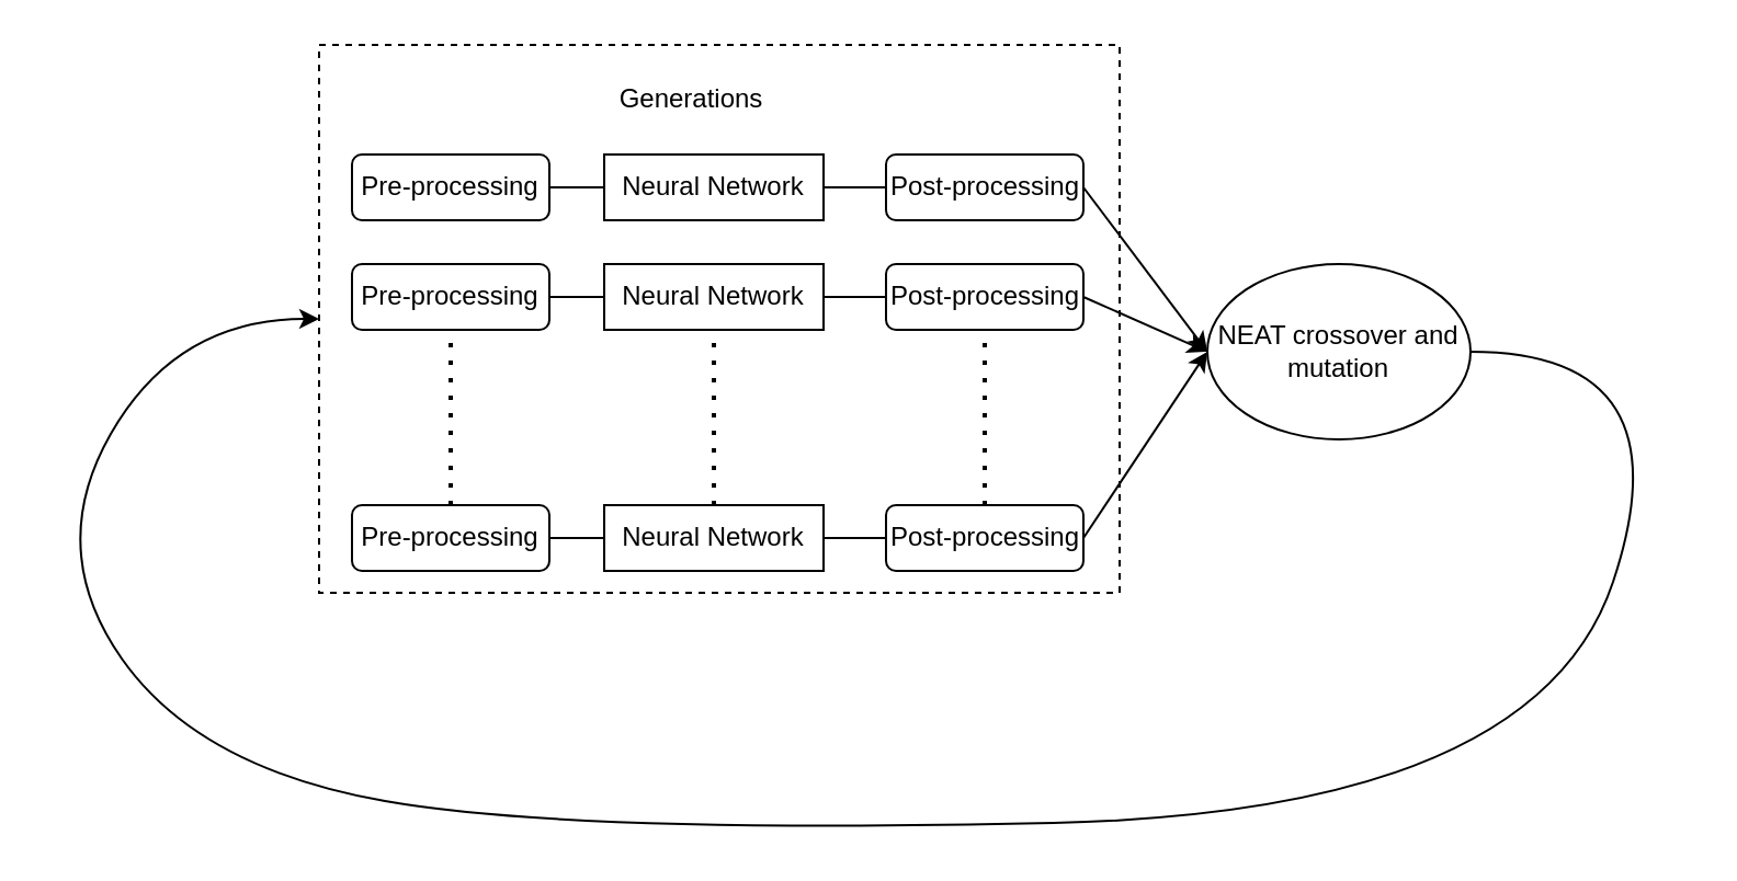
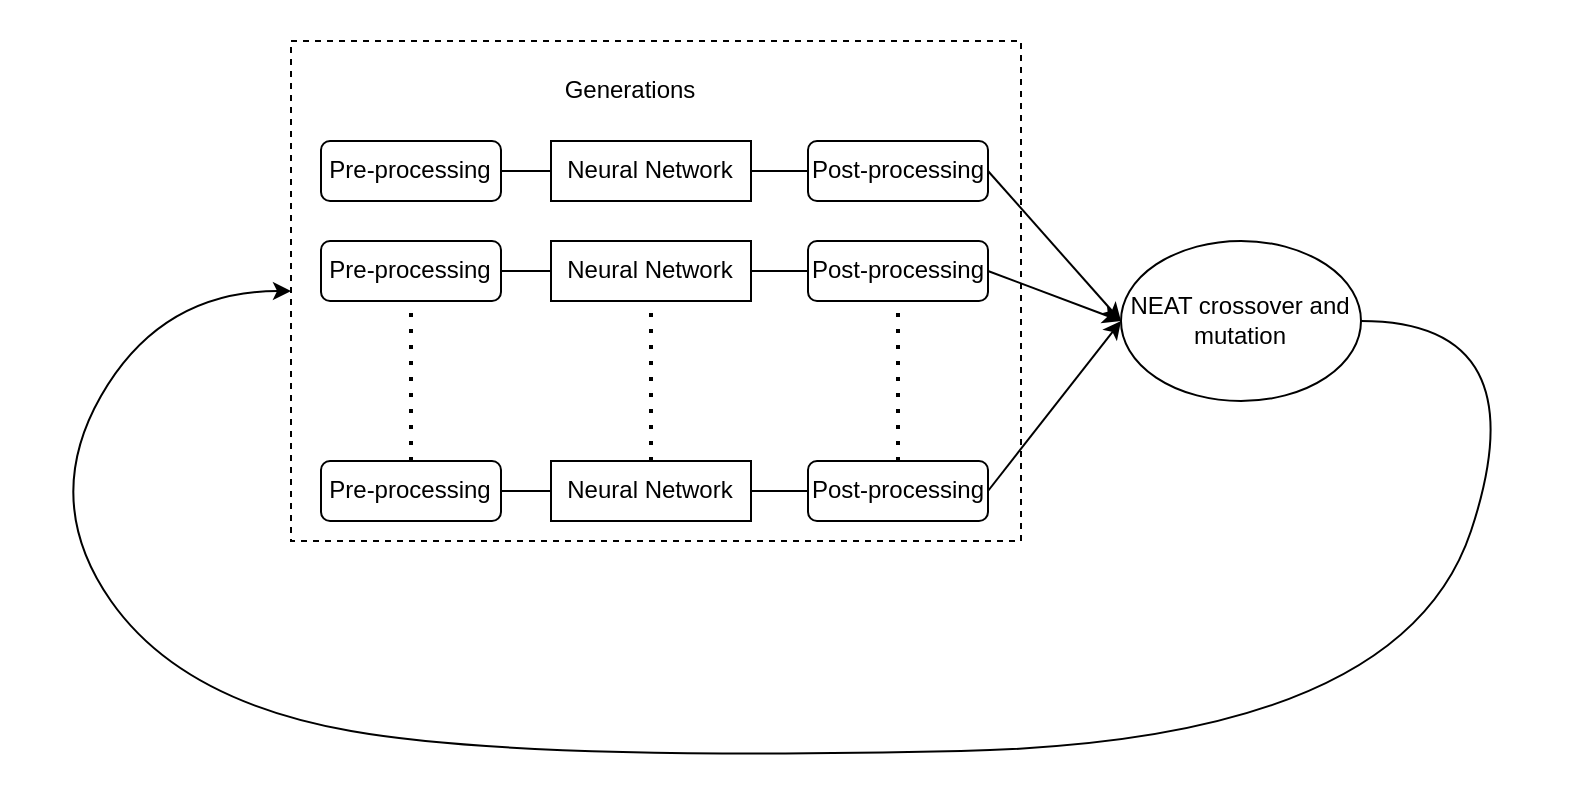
- <mxCell id="19" value="NEAT crossover and mutation" style="ellipse;whiteSpace=wrap;html=1;" vertex="1" parent="1"><mxGeometry x="550" y="120" width="120" height="80" as="geometry" /></mxCell>
+ <mxCell id="19" value="NEAT crossover and mutation" style="ellipse;whiteSpace=wrap;html=1;" vertex="1" parent="1"><mxGeometry x="560" y="120" width="120" height="80" as="geometry" /></mxCell>
